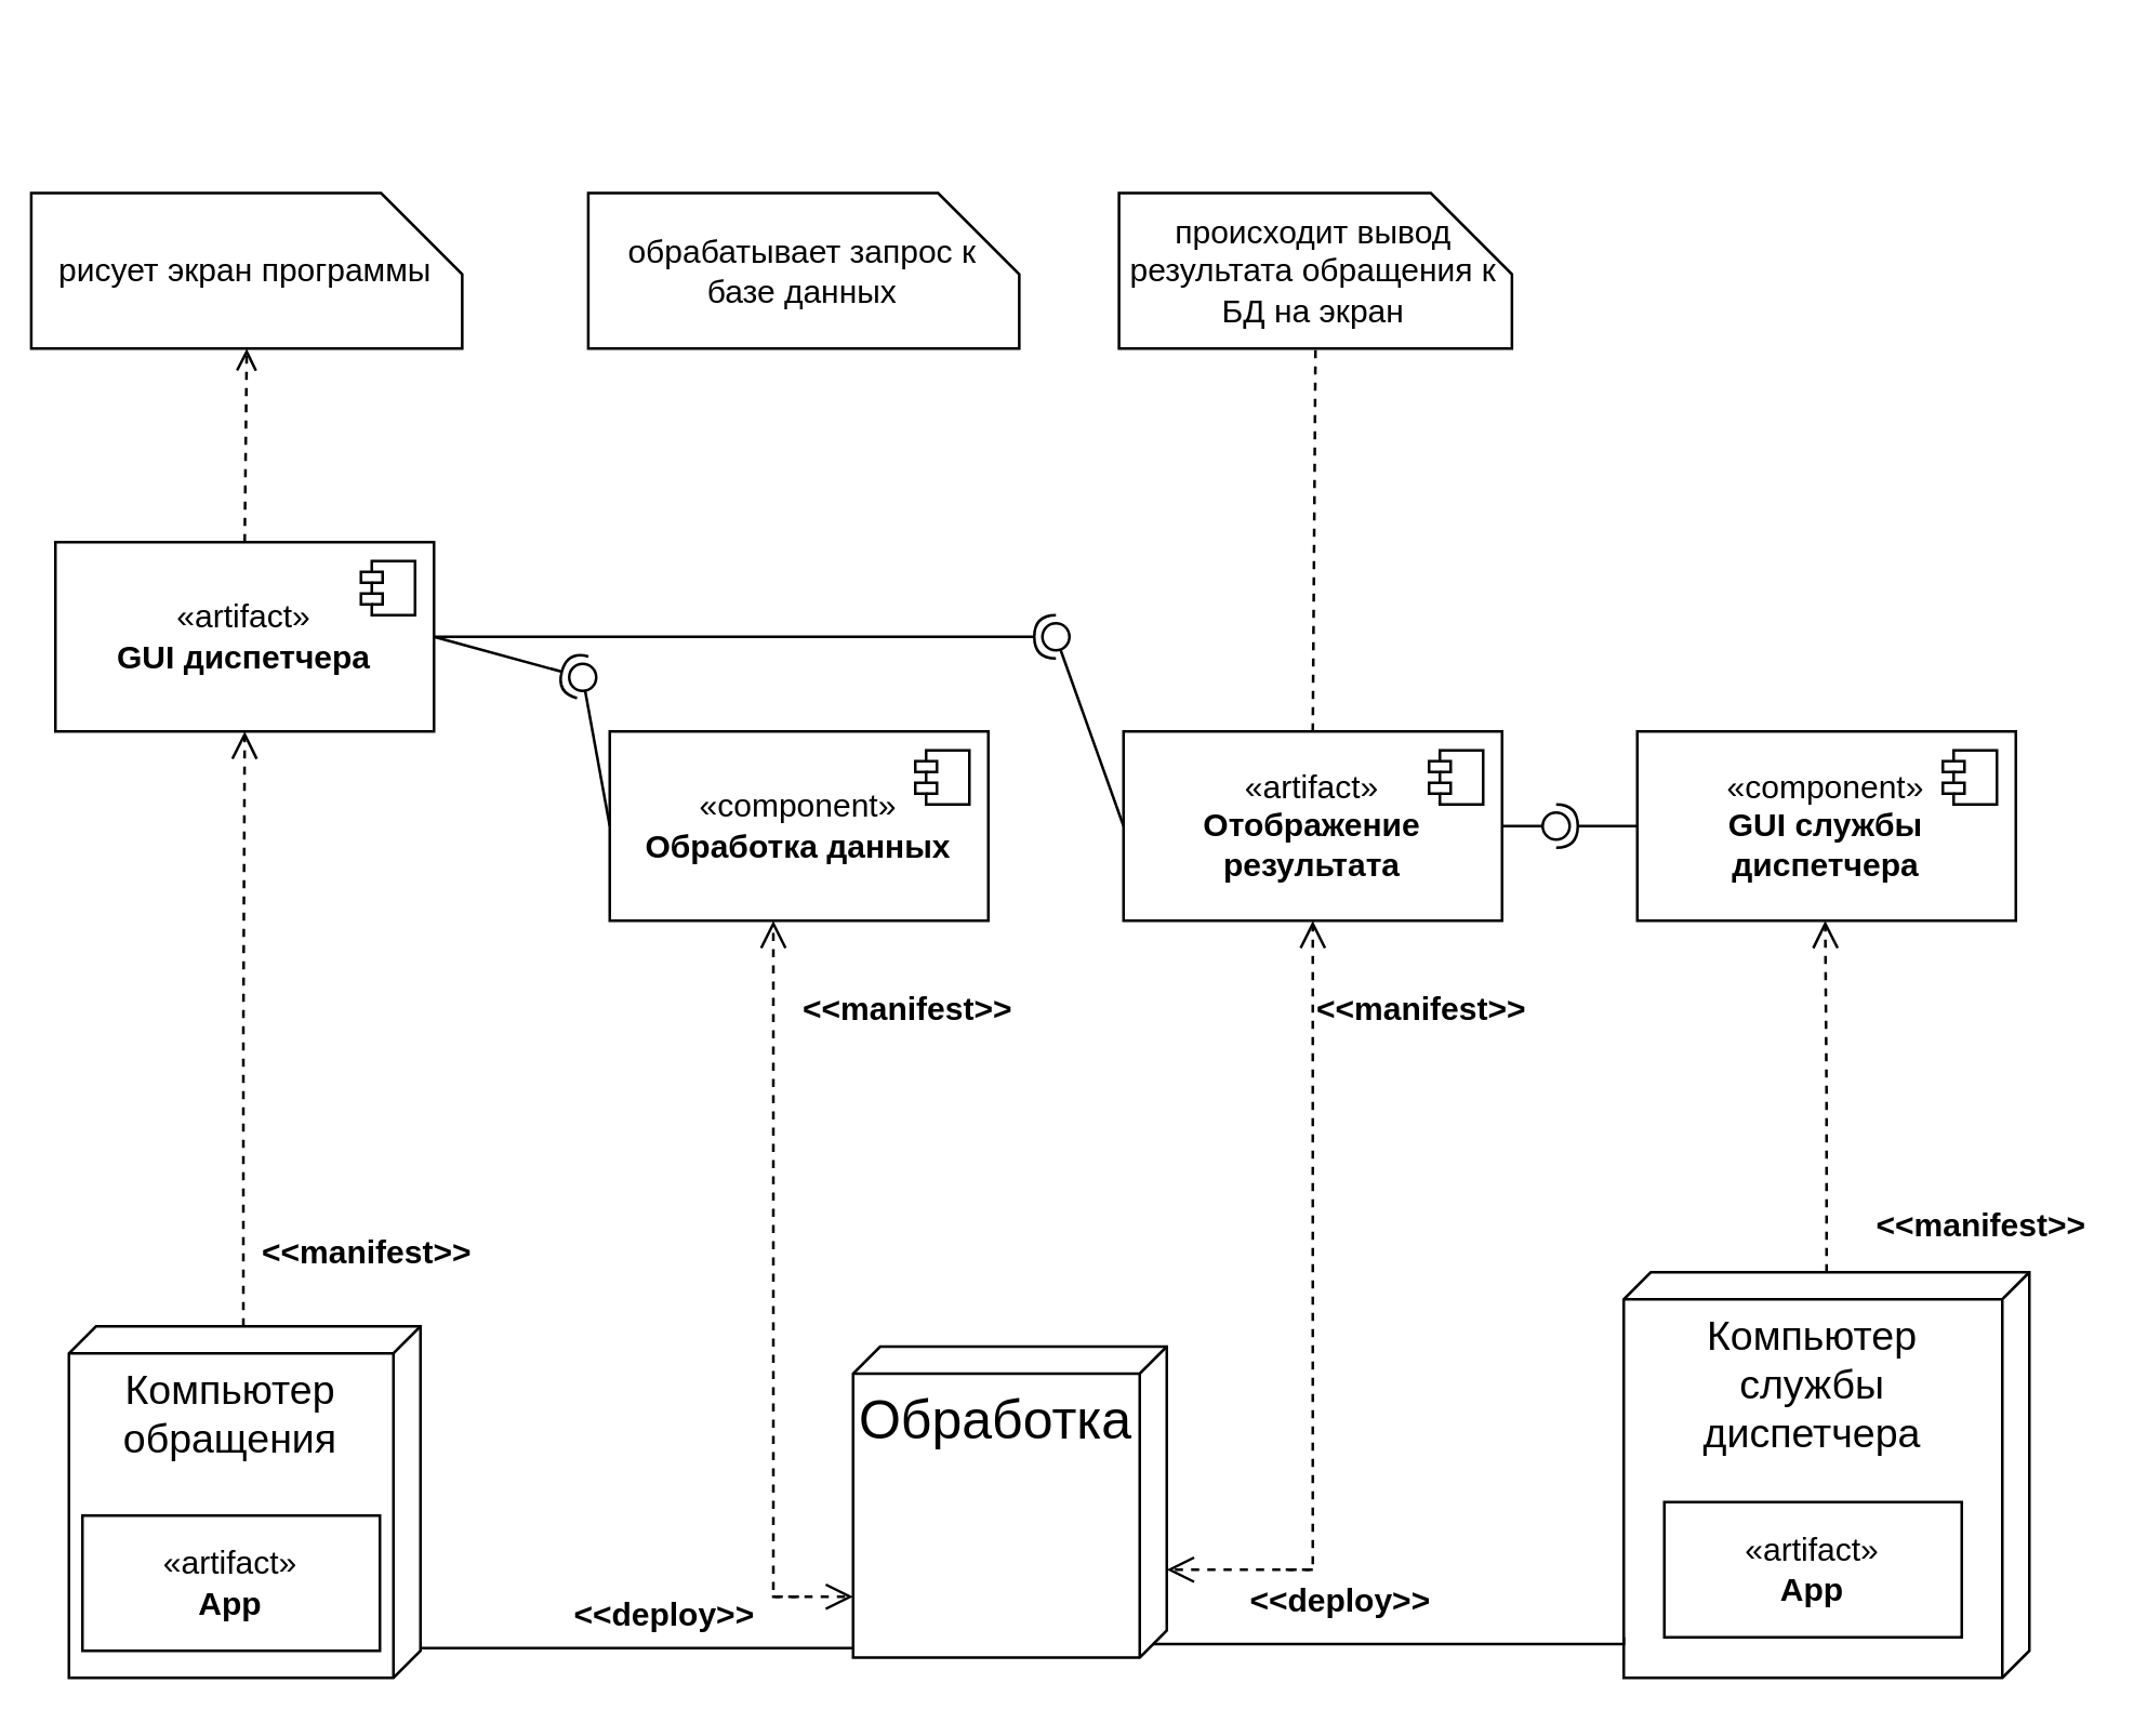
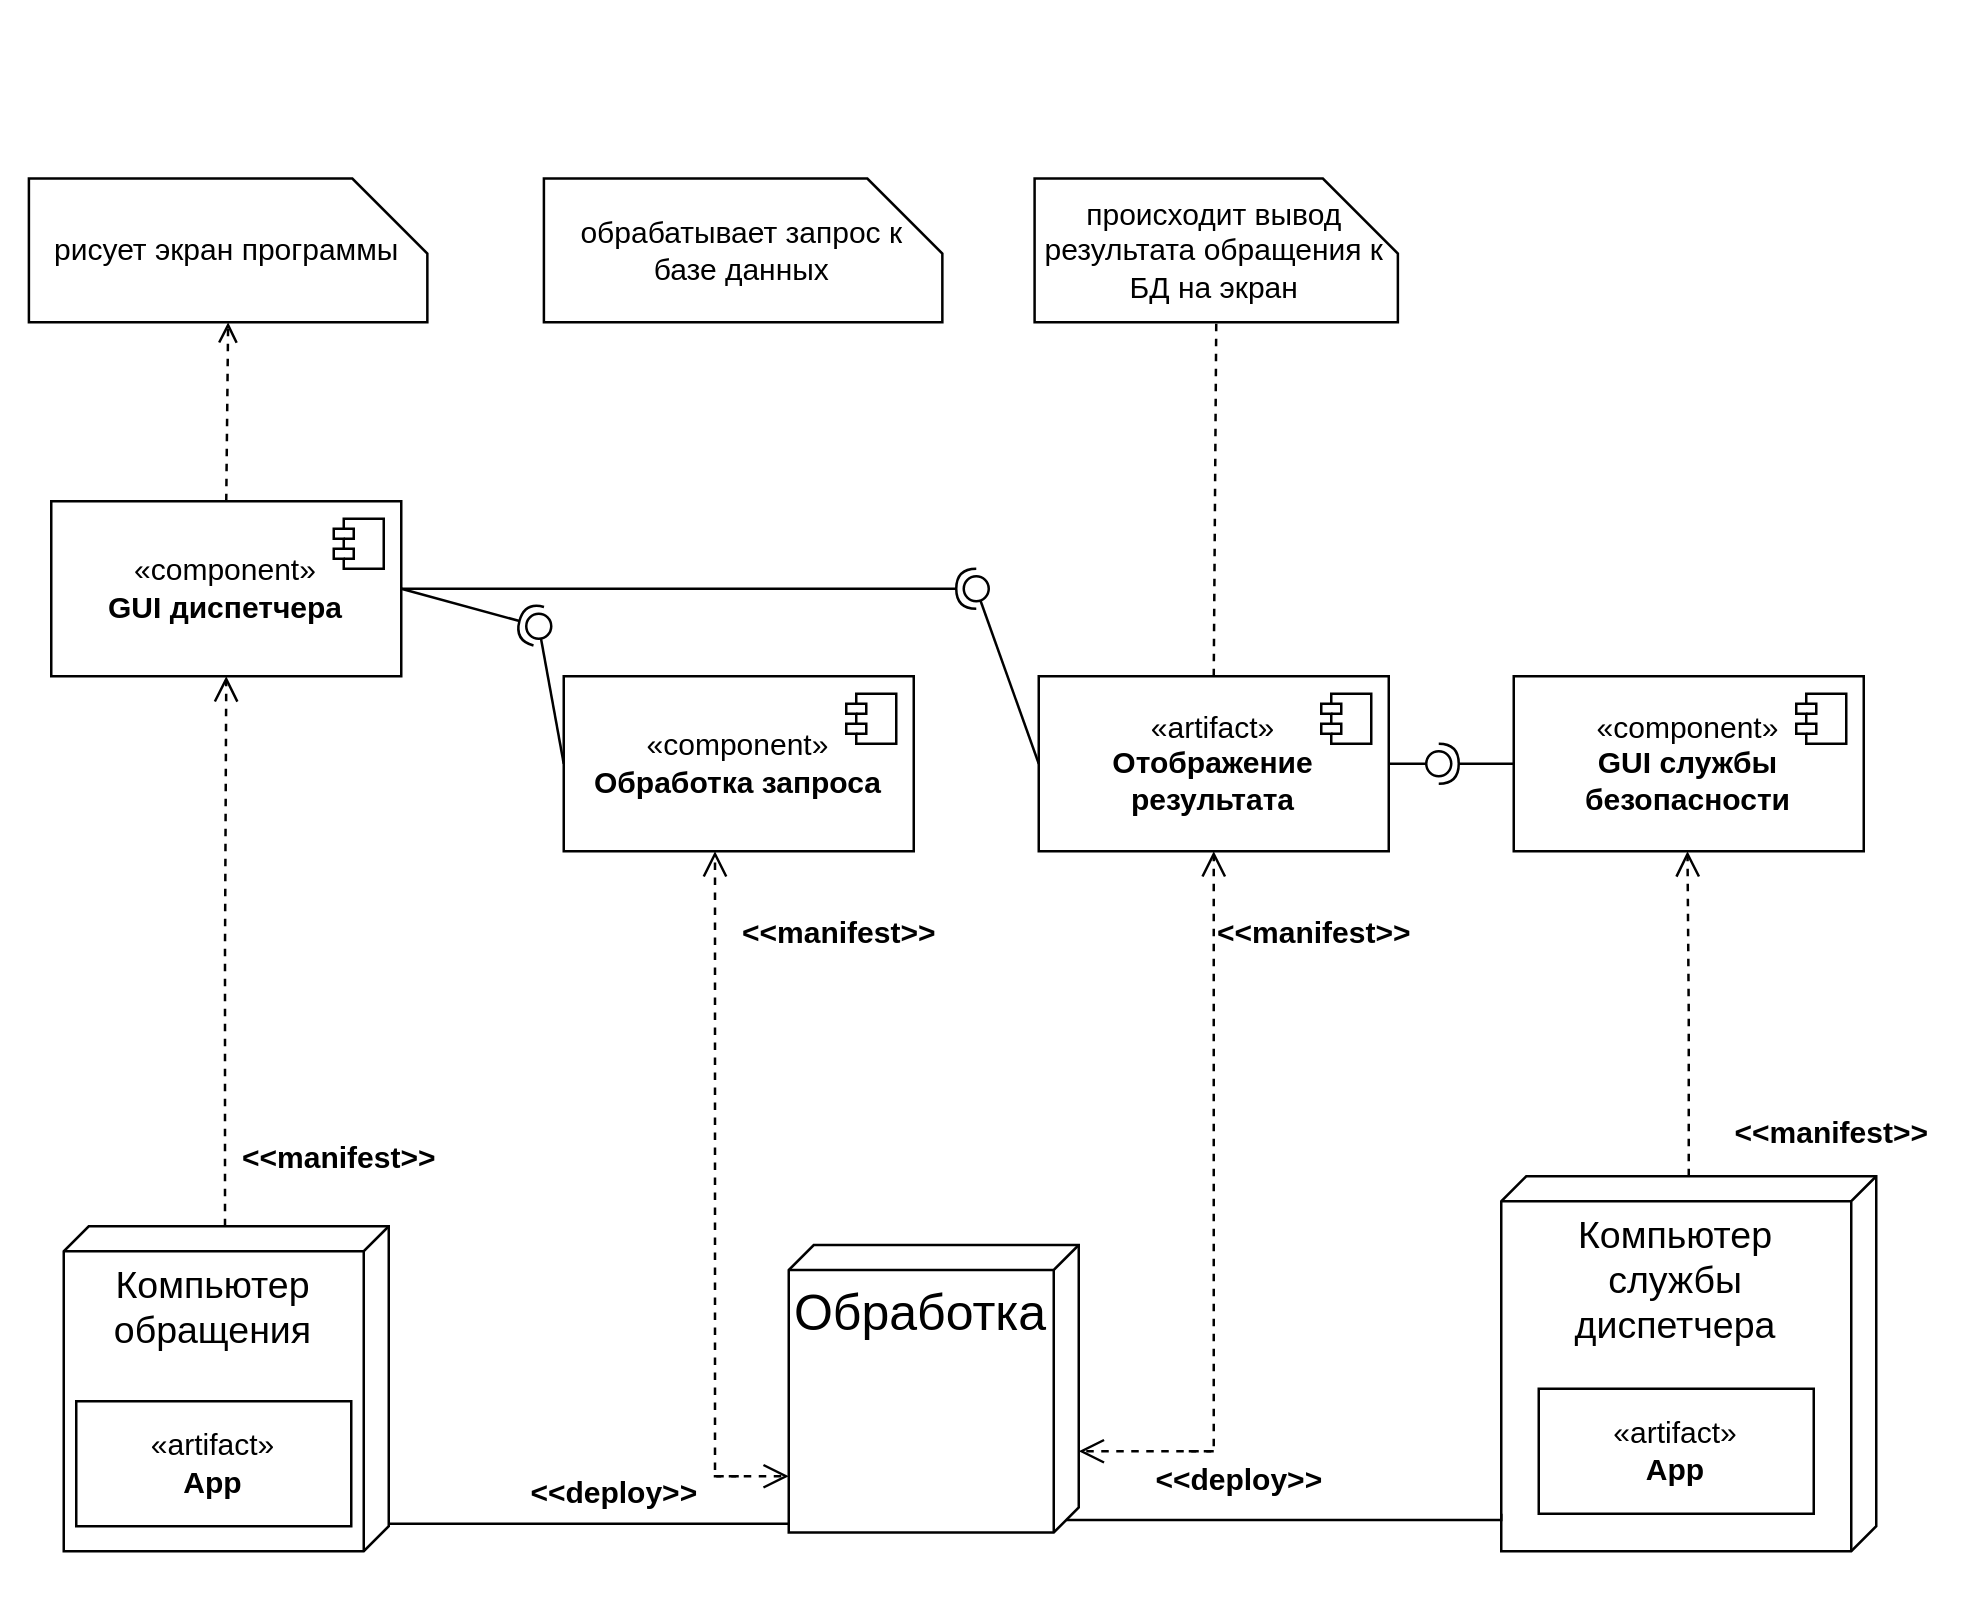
- <mxCell id="2" value="«artifact»&lt;br&gt;&lt;b&gt;GUI диспетчера&lt;/b&gt;" style="html=1;dropTarget=0;whiteSpace=wrap;" vertex="1" parent="1"><mxGeometry x="20" y="200" width="140" height="70" as="geometry" /></mxCell>
+ <mxCell id="2" value="«component»&lt;br&gt;&lt;b&gt;GUI диспетчера&lt;/b&gt;" style="html=1;dropTarget=0;whiteSpace=wrap;" vertex="1" parent="1"><mxGeometry x="20" y="200" width="140" height="70" as="geometry" /></mxCell>
- <mxCell id="7" value="«component»&lt;br&gt;&lt;b&gt;Обработка данных&lt;/b&gt;" style="html=1;dropTarget=0;whiteSpace=wrap;" vertex="1" parent="1"><mxGeometry x="225" y="270" width="140" height="70" as="geometry" /></mxCell>
+ <mxCell id="7" value="«component»&lt;br&gt;&lt;b&gt;Обработка запроса&lt;/b&gt;" style="html=1;dropTarget=0;whiteSpace=wrap;" vertex="1" parent="1"><mxGeometry x="225" y="270" width="140" height="70" as="geometry" /></mxCell>
- <mxCell id="10" value="«component»&lt;br&gt;&lt;b&gt;GUI службы диспетчера&lt;/b&gt;" style="html=1;dropTarget=0;whiteSpace=wrap;" vertex="1" parent="1"><mxGeometry x="605" y="270" width="140" height="70" as="geometry" /></mxCell>
+ <mxCell id="10" value="«component»&lt;br&gt;&lt;b&gt;GUI службы безопасности&lt;/b&gt;" style="html=1;dropTarget=0;whiteSpace=wrap;" vertex="1" parent="1"><mxGeometry x="605" y="270" width="140" height="70" as="geometry" /></mxCell>
